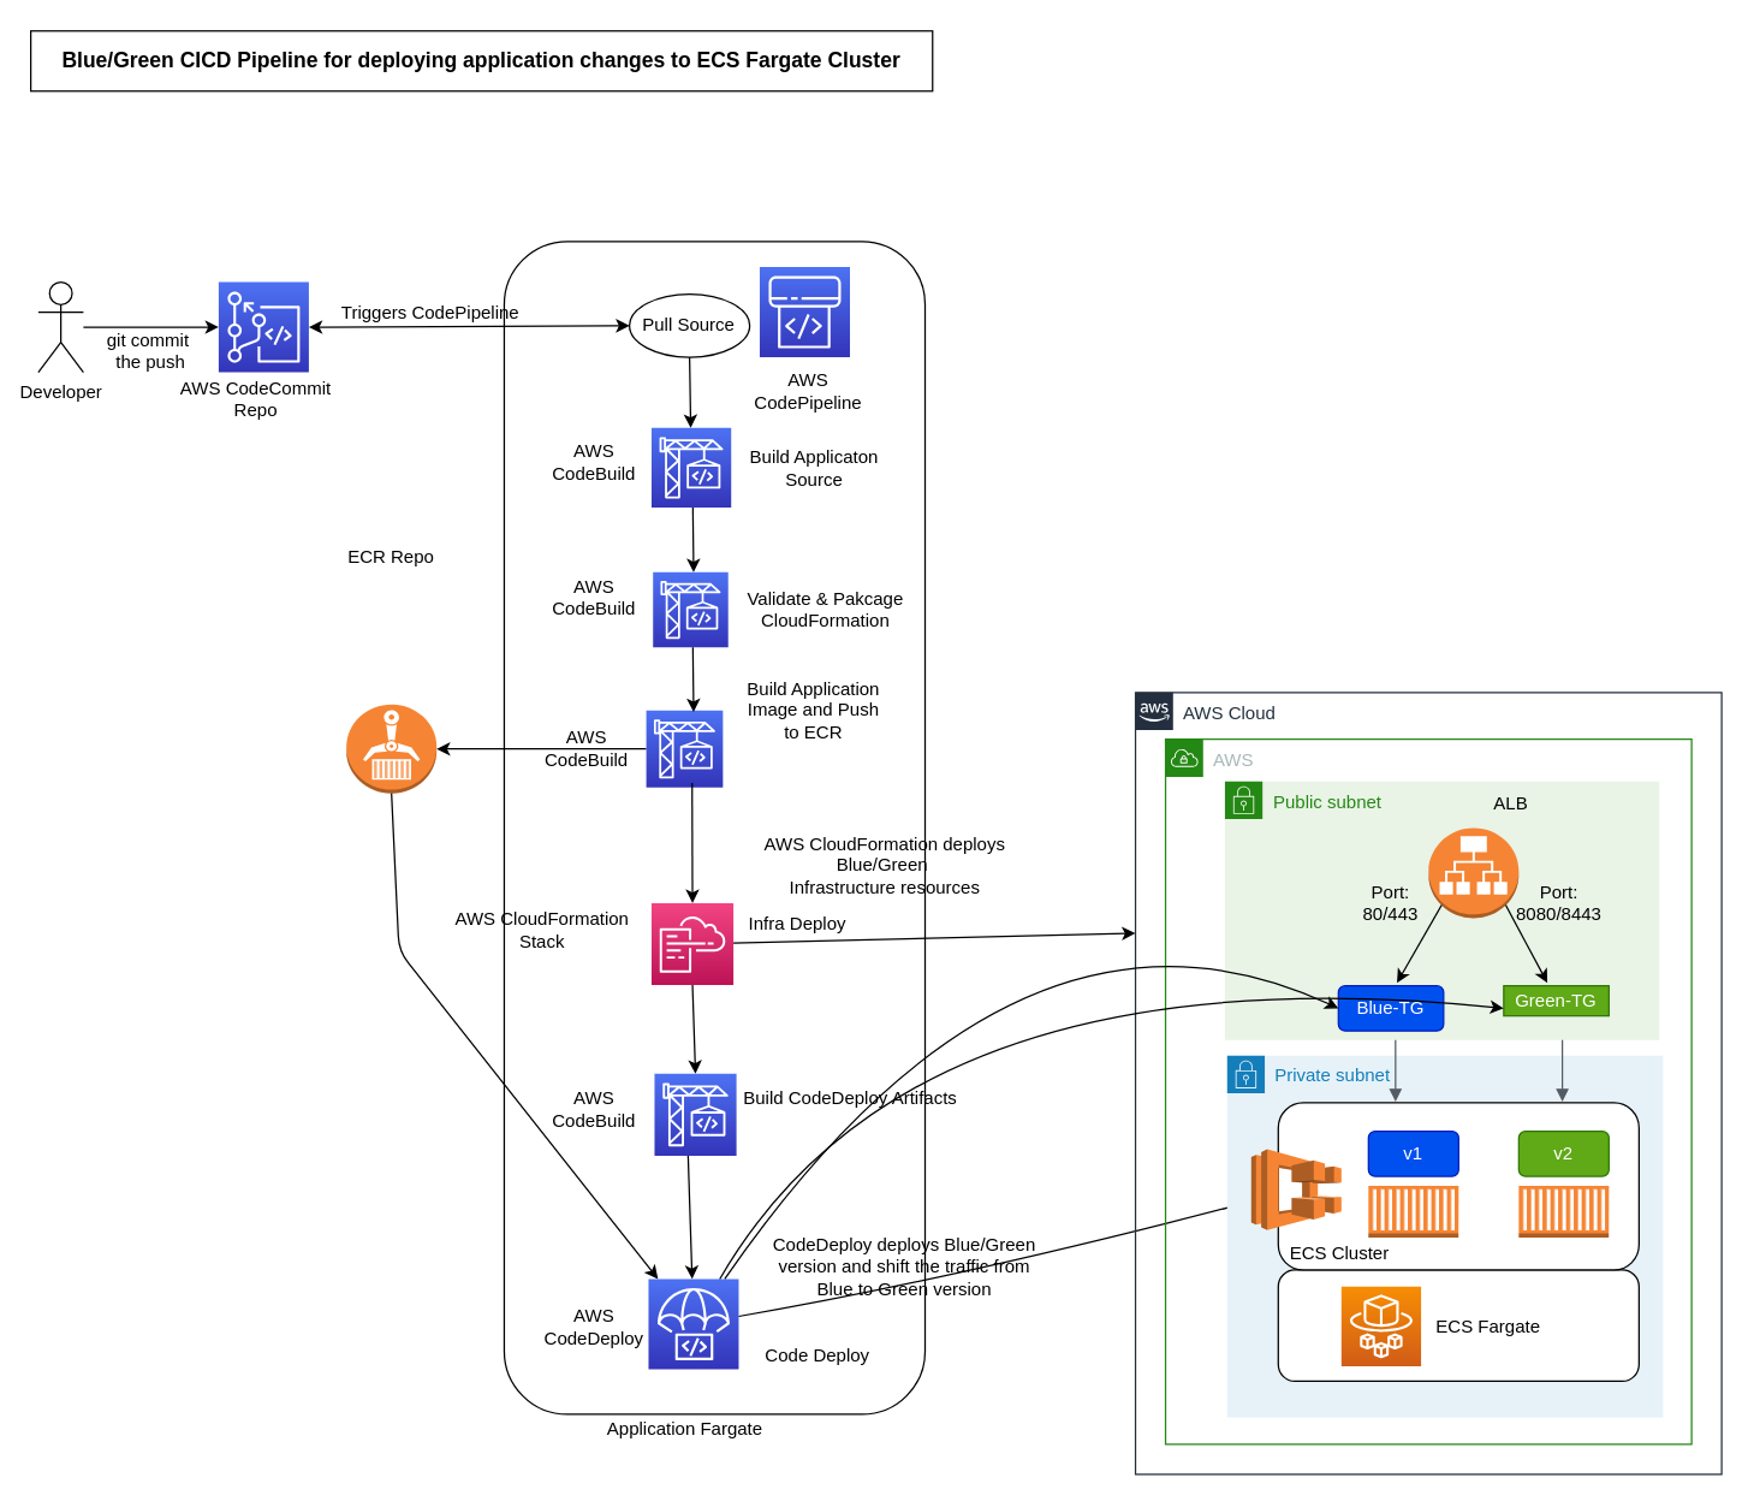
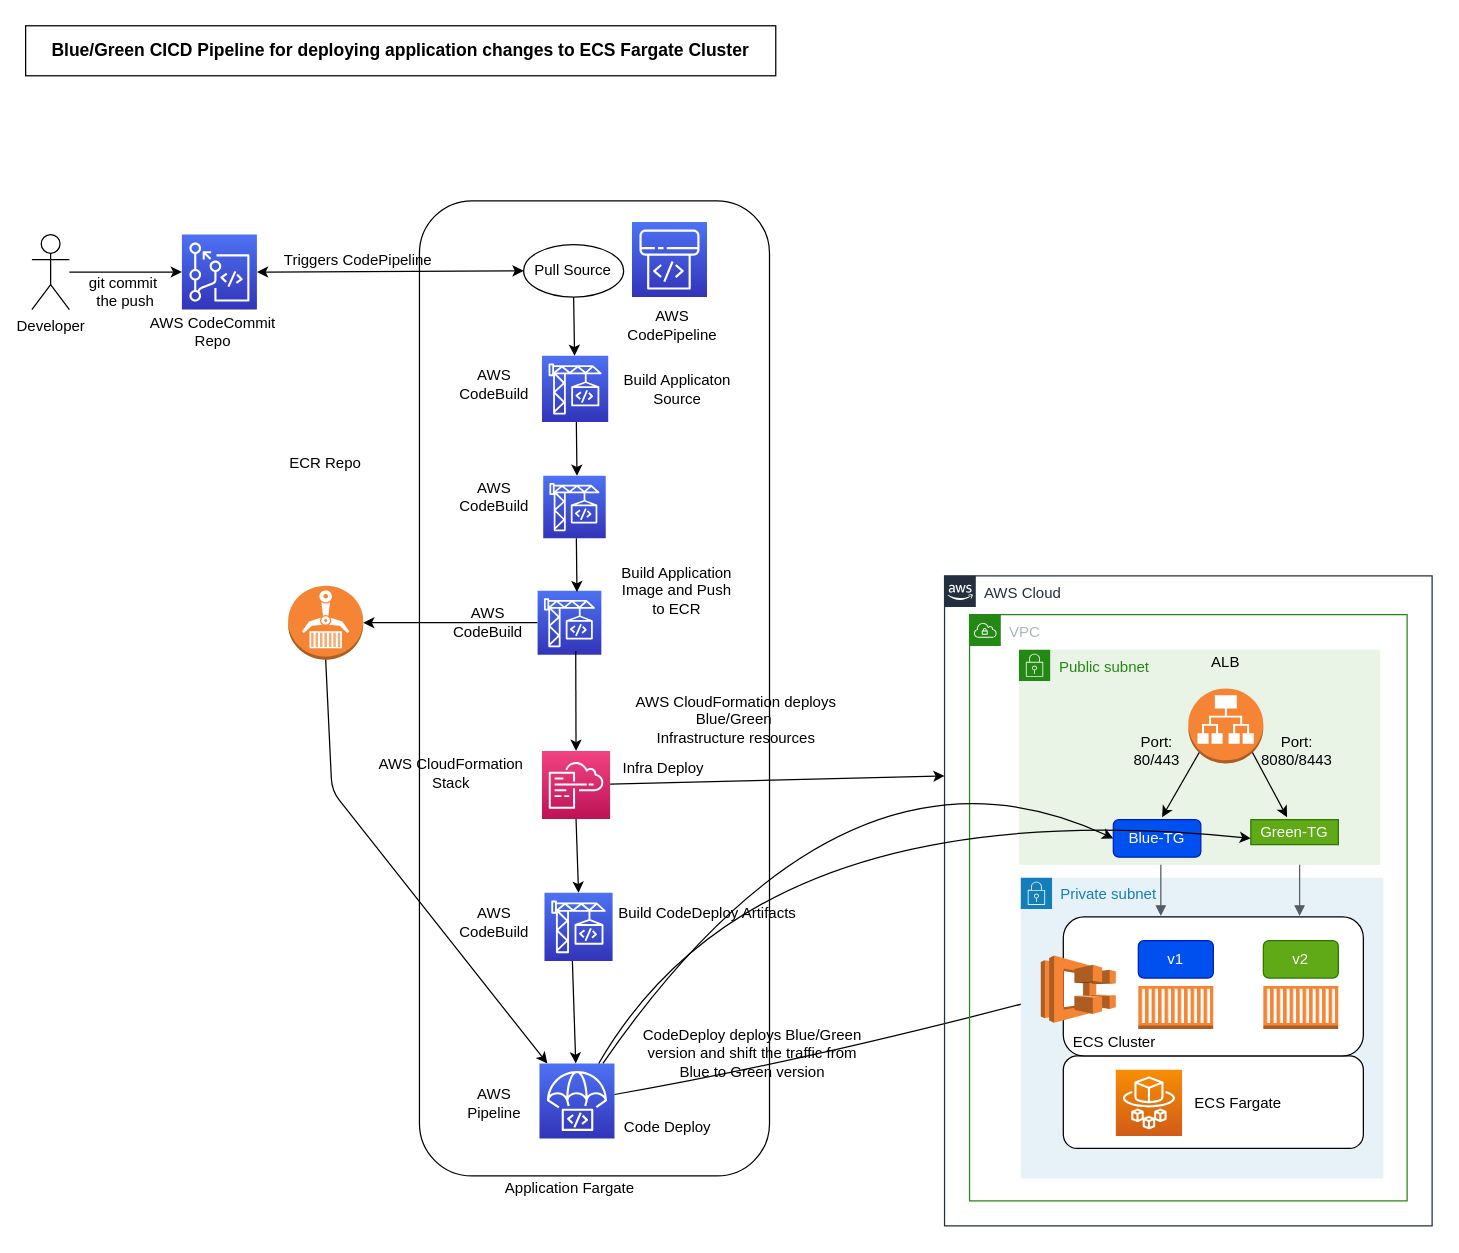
- <mxCell id="69" value="Validate &amp;amp; Pakcage CloudFormation" style="text;html=1;strokeColor=none;fillColor=none;align=center;verticalAlign=middle;whiteSpace=wrap;rounded=0;" vertex="1" parent="14"><mxGeometry x="128.25" y="235" width="111.75" height="20" as="geometry" /></mxCell>
- <mxCell id="52" value="AWS" style="points=[[0,0],[0.25,0],[0.5,0],[0.75,0],[1,0],[1,0.25],[1,0.5],[1,0.75],[1,1],[0.75,1],[0.5,1],[0.25,1],[0,1],[0,0.75],[0,0.5],[0,0.25]];outlineConnect=0;gradientColor=none;html=1;whiteSpace=wrap;fontSize=12;fontStyle=0;container=1;pointerEvents=0;collapsible=0;recursiveResize=0;shape=mxgraph.aws4.group;grIcon=mxgraph.aws4.group_vpc;strokeColor=#248814;fillColor=none;verticalAlign=top;align=left;spacingLeft=30;fontColor=#AAB7B8;dashed=0;" parent="51" vertex="1"><mxGeometry x="20" y="31" width="350" height="469" as="geometry" /></mxCell>
+ <mxCell id="52" value="VPC" style="points=[[0,0],[0.25,0],[0.5,0],[0.75,0],[1,0],[1,0.25],[1,0.5],[1,0.75],[1,1],[0.75,1],[0.5,1],[0.25,1],[0,1],[0,0.75],[0,0.5],[0,0.25]];outlineConnect=0;gradientColor=none;html=1;whiteSpace=wrap;fontSize=12;fontStyle=0;container=1;pointerEvents=0;collapsible=0;recursiveResize=0;shape=mxgraph.aws4.group;grIcon=mxgraph.aws4.group_vpc;strokeColor=#248814;fillColor=none;verticalAlign=top;align=left;spacingLeft=30;fontColor=#AAB7B8;dashed=0;" parent="51" vertex="1"><mxGeometry x="20" y="31" width="350" height="469" as="geometry" /></mxCell>
- <mxCell id="61" value="ALB" style="text;html=1;strokeColor=none;fillColor=none;align=center;verticalAlign=middle;whiteSpace=wrap;rounded=0;" parent="14" vertex="1"><mxGeometry x="620" y="364" width="40" height="20" as="geometry" /></mxCell>
+ <mxCell id="61" value="ALB" style="text;html=1;strokeColor=none;fillColor=none;align=center;verticalAlign=middle;whiteSpace=wrap;rounded=0;" parent="14" vertex="1"><mxGeometry x="595" y="359" width="40" height="20" as="geometry" /></mxCell>
- <mxCell id="35" value="AWS CodeDeploy" style="text;html=1;strokeColor=none;fillColor=none;align=center;verticalAlign=middle;whiteSpace=wrap;rounded=0;" parent="14" vertex="1"><mxGeometry y="706.5" width="60" height="30" as="geometry" /></mxCell>
+ <mxCell id="35" value="AWS Pipeline" style="text;html=1;strokeColor=none;fillColor=none;align=center;verticalAlign=middle;whiteSpace=wrap;rounded=0;" parent="14" vertex="1"><mxGeometry y="706.5" width="60" height="30" as="geometry" /></mxCell>
- <mxCell id="66" value="Code Deploy" style="text;whiteSpace=wrap;html=1;" vertex="1" parent="14"><mxGeometry x="141.5" y="727" width="79" height="21" as="geometry" /></mxCell>
+ <mxCell id="66" value="Code Deploy" style="text;whiteSpace=wrap;html=1;" vertex="1" parent="14"><mxGeometry x="131.5" y="727" width="79" height="21" as="geometry" /></mxCell>
